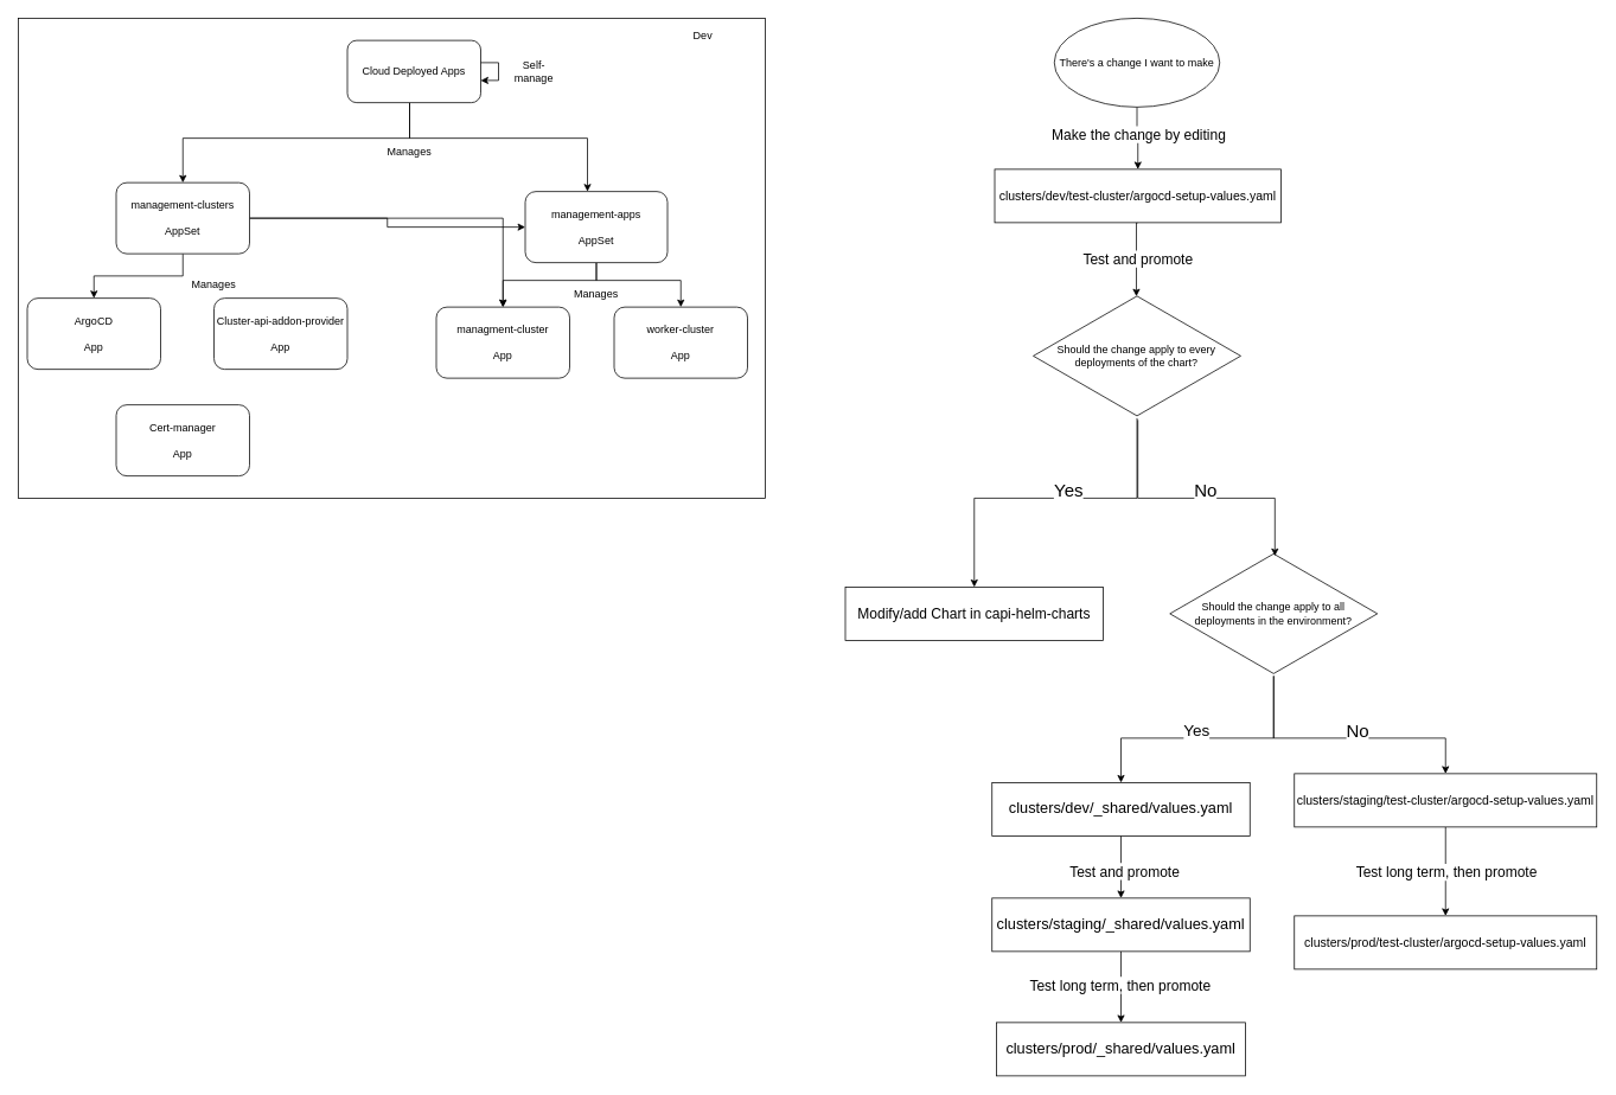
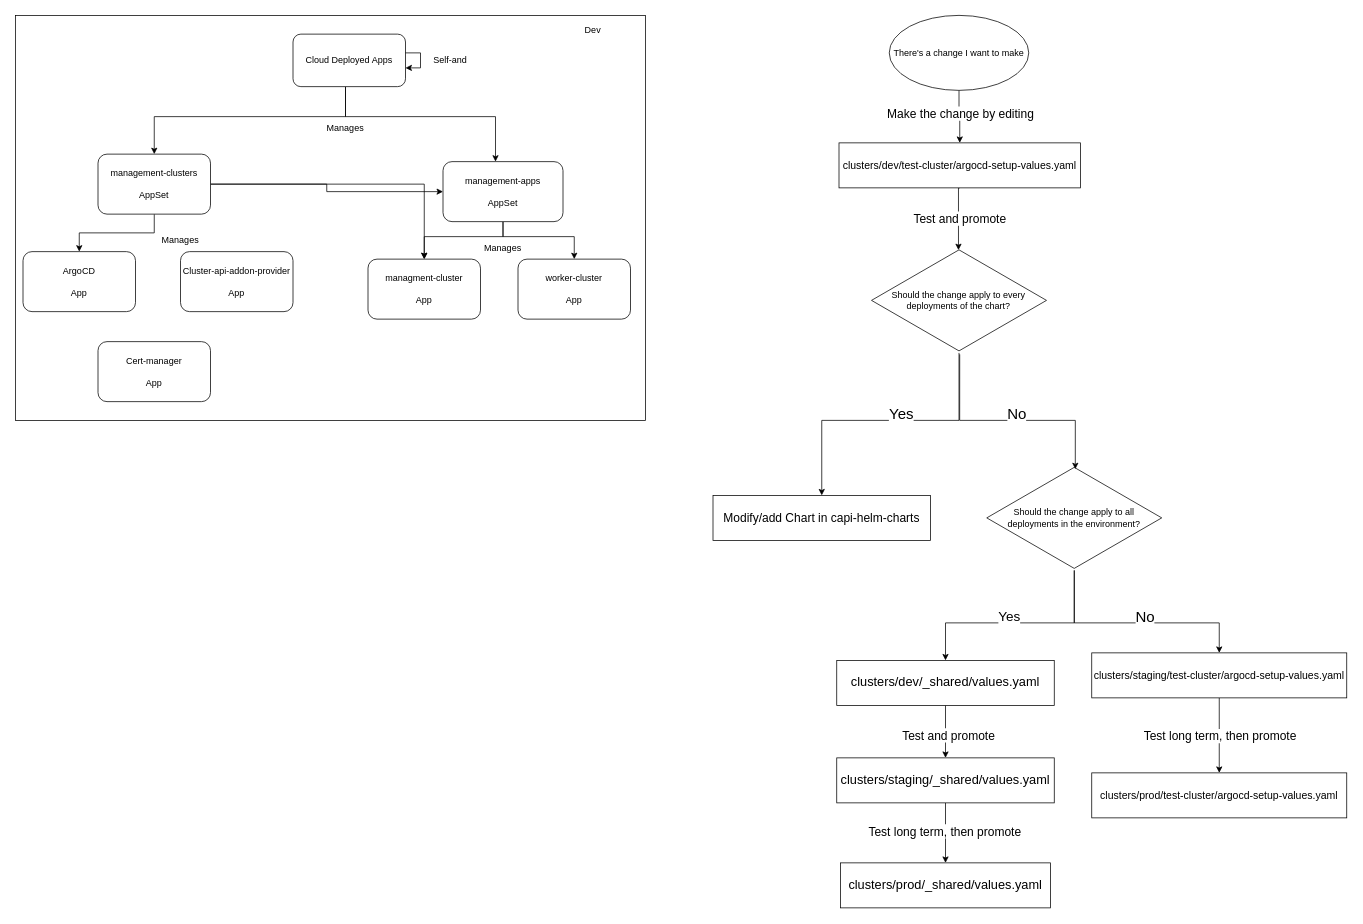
- <mxCell id="19" value="Self-manage" style="text;html=1;align=center;verticalAlign=middle;whiteSpace=wrap;rounded=0;" parent="1" vertex="1"><mxGeometry x="570" y="65" width="60" height="30" as="geometry" /></mxCell>
+ <mxCell id="19" value="Self-and" style="text;html=1;align=center;verticalAlign=middle;whiteSpace=wrap;rounded=0;" parent="1" vertex="1"><mxGeometry x="570" y="65" width="60" height="30" as="geometry" /></mxCell>
